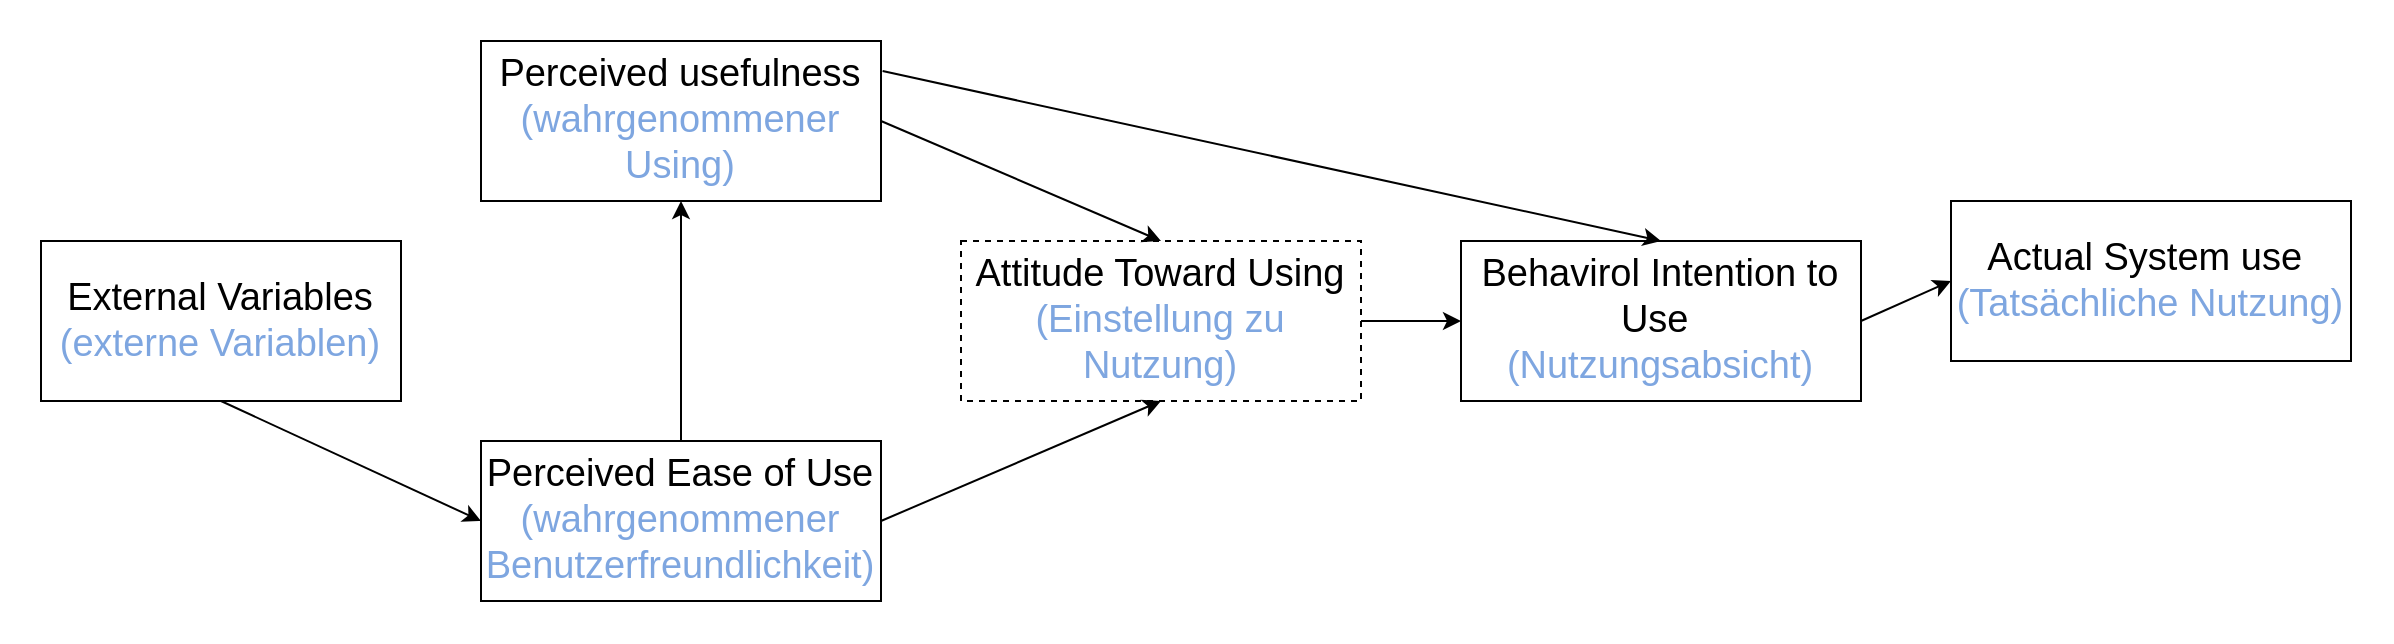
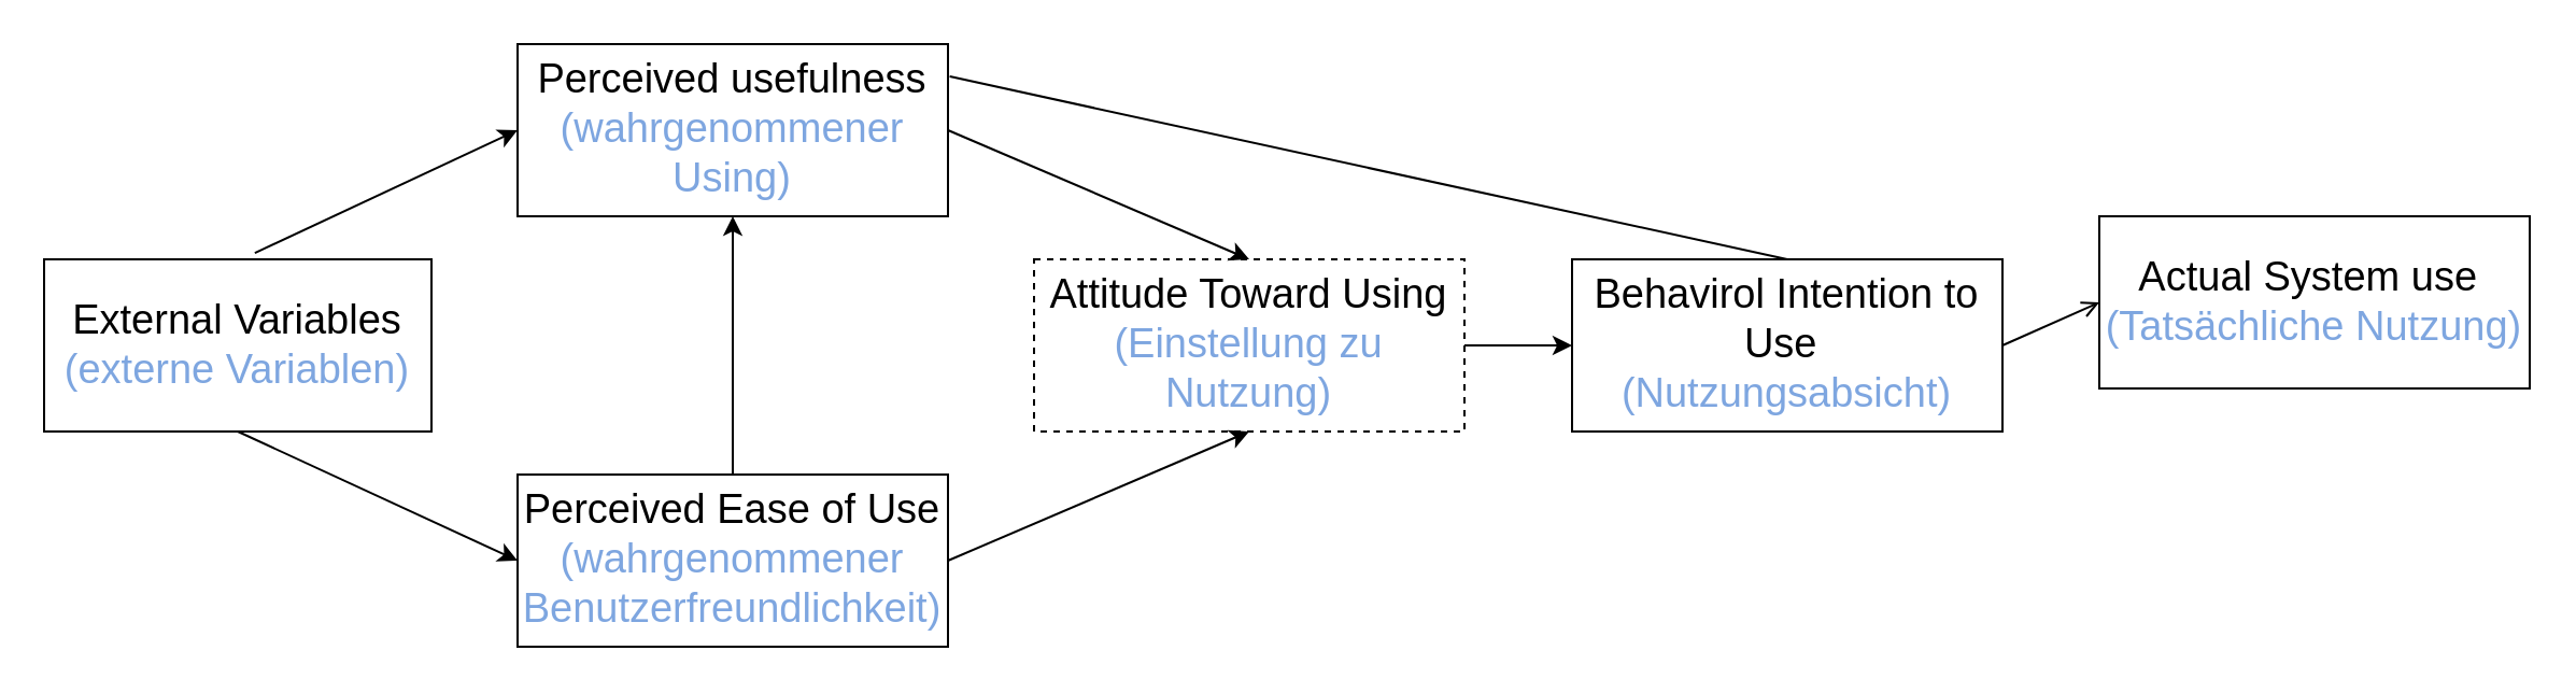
+ <mxCell id="9" value="" style="endArrow=classic;html=1;rounded=0;entryX=0;entryY=0.5;entryDx=0;entryDy=0;exitX=0.544;exitY=-0.037;exitDx=0;exitDy=0;exitPerimeter=0;" edge="1" parent="1" source="2" target="3"><mxGeometry width="50" height="50" relative="1" as="geometry"><mxPoint x="100" y="120" as="sourcePoint" /><mxPoint x="150" y="70" as="targetPoint" /></mxGeometry></mxCell>
- <mxCell id="13" value="" style="endArrow=classic;html=1;rounded=0;exitX=1.004;exitY=0.188;exitDx=0;exitDy=0;exitPerimeter=0;entryX=0.5;entryY=0;entryDx=0;entryDy=0;" edge="1" parent="1" source="3" target="6"><mxGeometry width="50" height="50" relative="1" as="geometry"><mxPoint x="520" y="60" as="sourcePoint" /><mxPoint x="570" y="10" as="targetPoint" /></mxGeometry></mxCell>
+ <mxCell id="13" value="" style="endArrow=none;html=1;rounded=0;exitX=1.004;exitY=0.188;exitDx=0;exitDy=0;exitPerimeter=0;entryX=0.5;entryY=0;entryDx=0;entryDy=0;" edge="1" parent="1" source="3" target="6"><mxGeometry width="50" height="50" relative="1" as="geometry"><mxPoint x="520" y="60" as="sourcePoint" /><mxPoint x="570" y="10" as="targetPoint" /></mxGeometry></mxCell>
- <mxCell id="15" value="" style="endArrow=classic;html=1;rounded=0;exitX=1;exitY=0.5;exitDx=0;exitDy=0;entryX=0;entryY=0.5;entryDx=0;entryDy=0;" edge="1" parent="1" source="6" target="7"><mxGeometry width="50" height="50" relative="1" as="geometry"><mxPoint x="980" y="180" as="sourcePoint" /><mxPoint x="1030" y="130" as="targetPoint" /></mxGeometry></mxCell>
+ <mxCell id="15" value="" style="endArrow=open;html=1;rounded=0;exitX=1;exitY=0.5;exitDx=0;exitDy=0;entryX=0;entryY=0.5;entryDx=0;entryDy=0;" edge="1" parent="1" source="6" target="7"><mxGeometry width="50" height="50" relative="1" as="geometry"><mxPoint x="980" y="180" as="sourcePoint" /><mxPoint x="1030" y="130" as="targetPoint" /></mxGeometry></mxCell>
